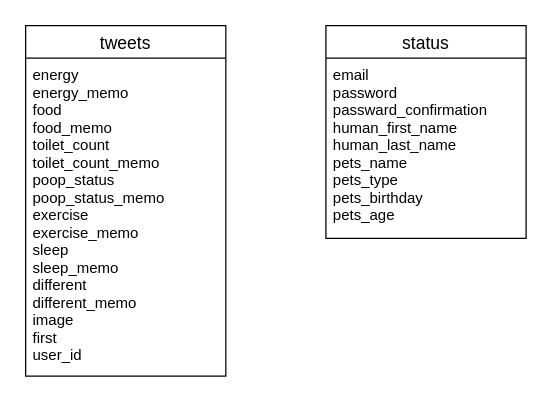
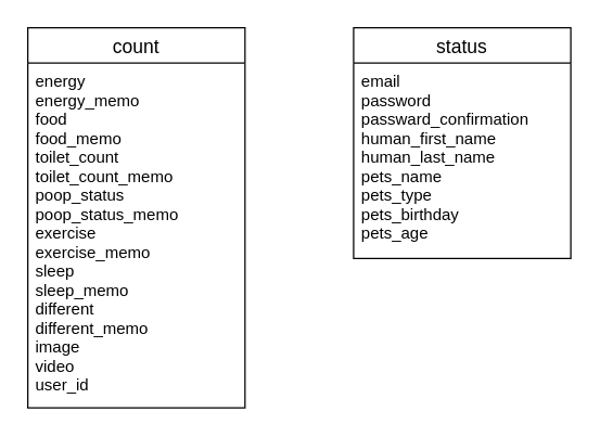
- <mxCell id="2" value="tweets" style="swimlane;fontStyle=0;childLayout=stackLayout;horizontal=1;startSize=26;horizontalStack=0;resizeParent=1;resizeParentMax=0;resizeLast=0;collapsible=1;marginBottom=0;align=center;fontSize=14;" vertex="1" parent="1"><mxGeometry x="20" y="20" width="160" height="280" as="geometry" /></mxCell>
+ <mxCell id="2" value="count" style="swimlane;fontStyle=0;childLayout=stackLayout;horizontal=1;startSize=26;horizontalStack=0;resizeParent=1;resizeParentMax=0;resizeLast=0;collapsible=1;marginBottom=0;align=center;fontSize=14;" vertex="1" parent="1"><mxGeometry x="20" y="20" width="160" height="280" as="geometry" /></mxCell>
- <mxCell id="3" value="energy&#10;energy_memo&#10;food&#10;food_memo&#10;toilet_count&#10;toilet_count_memo&#10;poop_status&#10;poop_status_memo&#10;exercise&#10;exercise_memo&#10;sleep&#10;sleep_memo&#10;different&#10;different_memo&#10;image&#10;first&#10;user_id" style="text;strokeColor=none;fillColor=none;spacingLeft=4;spacingRight=4;overflow=hidden;rotatable=0;points=[[0,0.5],[1,0.5]];portConstraint=eastwest;fontSize=12;" vertex="1" parent="2"><mxGeometry y="26" width="160" height="254" as="geometry" /></mxCell>
+ <mxCell id="3" value="energy&#10;energy_memo&#10;food&#10;food_memo&#10;toilet_count&#10;toilet_count_memo&#10;poop_status&#10;poop_status_memo&#10;exercise&#10;exercise_memo&#10;sleep&#10;sleep_memo&#10;different&#10;different_memo&#10;image&#10;video&#10;user_id" style="text;strokeColor=none;fillColor=none;spacingLeft=4;spacingRight=4;overflow=hidden;rotatable=0;points=[[0,0.5],[1,0.5]];portConstraint=eastwest;fontSize=12;" vertex="1" parent="2"><mxGeometry y="26" width="160" height="254" as="geometry" /></mxCell>
